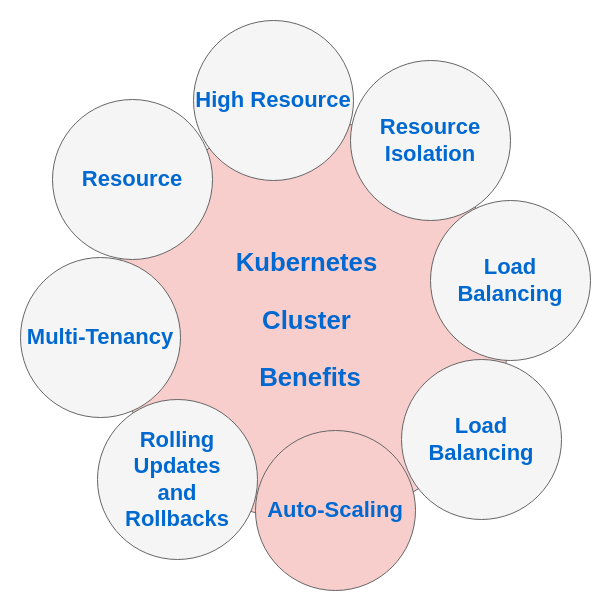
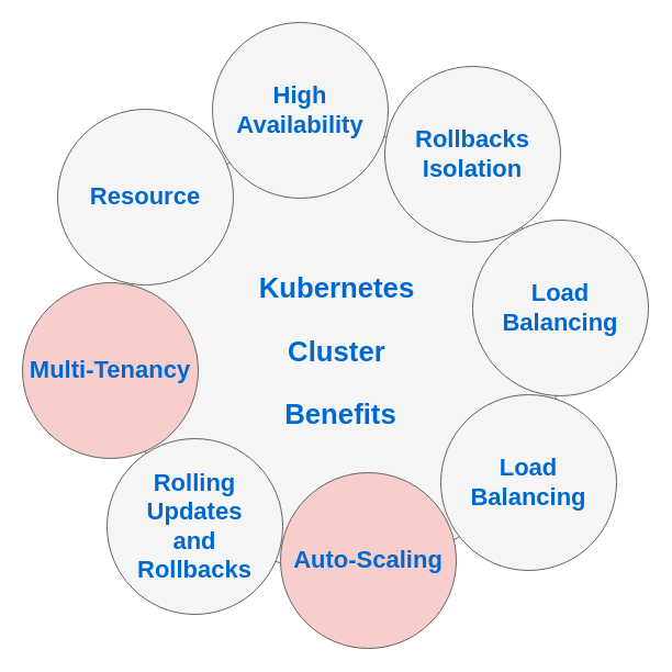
- <mxCell id="3" value="&lt;font face=&quot;Helvetica&quot;&gt;&lt;b&gt;High Resource&lt;/b&gt;&lt;/font&gt;" style="ellipse;whiteSpace=wrap;html=1;rounded=0;shadow=0;dashed=0;comic=0;fontFamily=Verdana;fontSize=22;fontColor=#0069D1;fillColor=#f5f5f5;strokeColor=#666666;" parent="1" vertex="1"><mxGeometry x="193" y="20" width="160" height="160" as="geometry" /></mxCell>
+ <mxCell id="3" value="&lt;font face=&quot;Helvetica&quot;&gt;&lt;b&gt;High Availability&lt;/b&gt;&lt;/font&gt;" style="ellipse;whiteSpace=wrap;html=1;rounded=0;shadow=0;dashed=0;comic=0;fontFamily=Verdana;fontSize=22;fontColor=#0069D1;fillColor=#f5f5f5;strokeColor=#666666;" parent="1" vertex="1"><mxGeometry x="193" y="20" width="160" height="160" as="geometry" /></mxCell>
- <mxCell id="6" value="&lt;font face=&quot;Helvetica&quot;&gt;&lt;b&gt;Resource Isolation&lt;/b&gt;&lt;/font&gt;" style="ellipse;whiteSpace=wrap;html=1;rounded=0;shadow=0;dashed=0;comic=0;fontFamily=Verdana;fontSize=22;fontColor=#0069D1;fillColor=#f5f5f5;strokeColor=#666666;align=center;" parent="1" vertex="1"><mxGeometry x="350" y="60" width="160" height="160" as="geometry" /></mxCell>
+ <mxCell id="6" value="&lt;font face=&quot;Helvetica&quot;&gt;&lt;b&gt;Rollbacks Isolation&lt;/b&gt;&lt;/font&gt;" style="ellipse;whiteSpace=wrap;html=1;rounded=0;shadow=0;dashed=0;comic=0;fontFamily=Verdana;fontSize=22;fontColor=#0069D1;fillColor=#f5f5f5;strokeColor=#666666;align=center;" parent="1" vertex="1"><mxGeometry x="350" y="60" width="160" height="160" as="geometry" /></mxCell>
- <mxCell id="2" value="&lt;h3 class=&quot;graf graf--h3&quot; name=&quot;c93f&quot;&gt;&lt;font face=&quot;Helvetica&quot;&gt;Kubernetes&amp;nbsp;&lt;/font&gt;&lt;/h3&gt;&lt;h3 class=&quot;graf graf--h3&quot; name=&quot;c93f&quot;&gt;&lt;font face=&quot;Helvetica&quot;&gt;Cluster&amp;nbsp;&lt;/font&gt;&lt;/h3&gt;&lt;h3 class=&quot;graf graf--h3&quot; name=&quot;c93f&quot;&gt;&lt;font face=&quot;Helvetica&quot;&gt;Benefits&lt;/font&gt;&lt;br&gt;&lt;/h3&gt;" style="ellipse;whiteSpace=wrap;html=1;rounded=0;shadow=0;dashed=0;comic=0;fontFamily=Verdana;fontSize=22;fontColor=#0069D1;fillColor=#f8cecc;strokeColor=#666666;" parent="1" vertex="1"><mxGeometry x="110" y="120" width="400" height="400" as="geometry" /></mxCell>
+ <mxCell id="2" value="&lt;h3 class=&quot;graf graf--h3&quot; name=&quot;c93f&quot;&gt;&lt;font face=&quot;Helvetica&quot;&gt;Kubernetes&amp;nbsp;&lt;/font&gt;&lt;/h3&gt;&lt;h3 class=&quot;graf graf--h3&quot; name=&quot;c93f&quot;&gt;&lt;font face=&quot;Helvetica&quot;&gt;Cluster&amp;nbsp;&lt;/font&gt;&lt;/h3&gt;&lt;h3 class=&quot;graf graf--h3&quot; name=&quot;c93f&quot;&gt;&lt;font face=&quot;Helvetica&quot;&gt;Benefits&lt;/font&gt;&lt;br&gt;&lt;/h3&gt;" style="ellipse;whiteSpace=wrap;html=1;rounded=0;shadow=0;dashed=0;comic=0;fontFamily=Verdana;fontSize=22;fontColor=#0069D1;fillColor=#f5f5f5;strokeColor=#666666;" parent="1" vertex="1"><mxGeometry x="110" y="120" width="400" height="400" as="geometry" /></mxCell>
- <mxCell id="8" value="&lt;div&gt;&lt;b&gt;&lt;font face=&quot;Helvetica&quot;&gt;Multi-Tenancy&lt;/font&gt;&lt;/b&gt;&lt;br&gt;&lt;/div&gt;" style="ellipse;whiteSpace=wrap;html=1;rounded=0;shadow=0;dashed=0;comic=0;fontFamily=Verdana;fontSize=22;fontColor=#0069D1;fillColor=#f5f5f5;strokeColor=#666666;" parent="1" vertex="1"><mxGeometry x="20" y="257" width="160" height="160" as="geometry" /></mxCell>
+ <mxCell id="8" value="&lt;div&gt;&lt;b&gt;&lt;font face=&quot;Helvetica&quot;&gt;Multi-Tenancy&lt;/font&gt;&lt;/b&gt;&lt;br&gt;&lt;/div&gt;" style="ellipse;whiteSpace=wrap;html=1;rounded=0;shadow=0;dashed=0;comic=0;fontFamily=Verdana;fontSize=22;fontColor=#0069D1;fillColor=#f8cecc;strokeColor=#666666;" parent="1" vertex="1"><mxGeometry x="20" y="257" width="160" height="160" as="geometry" /></mxCell>
